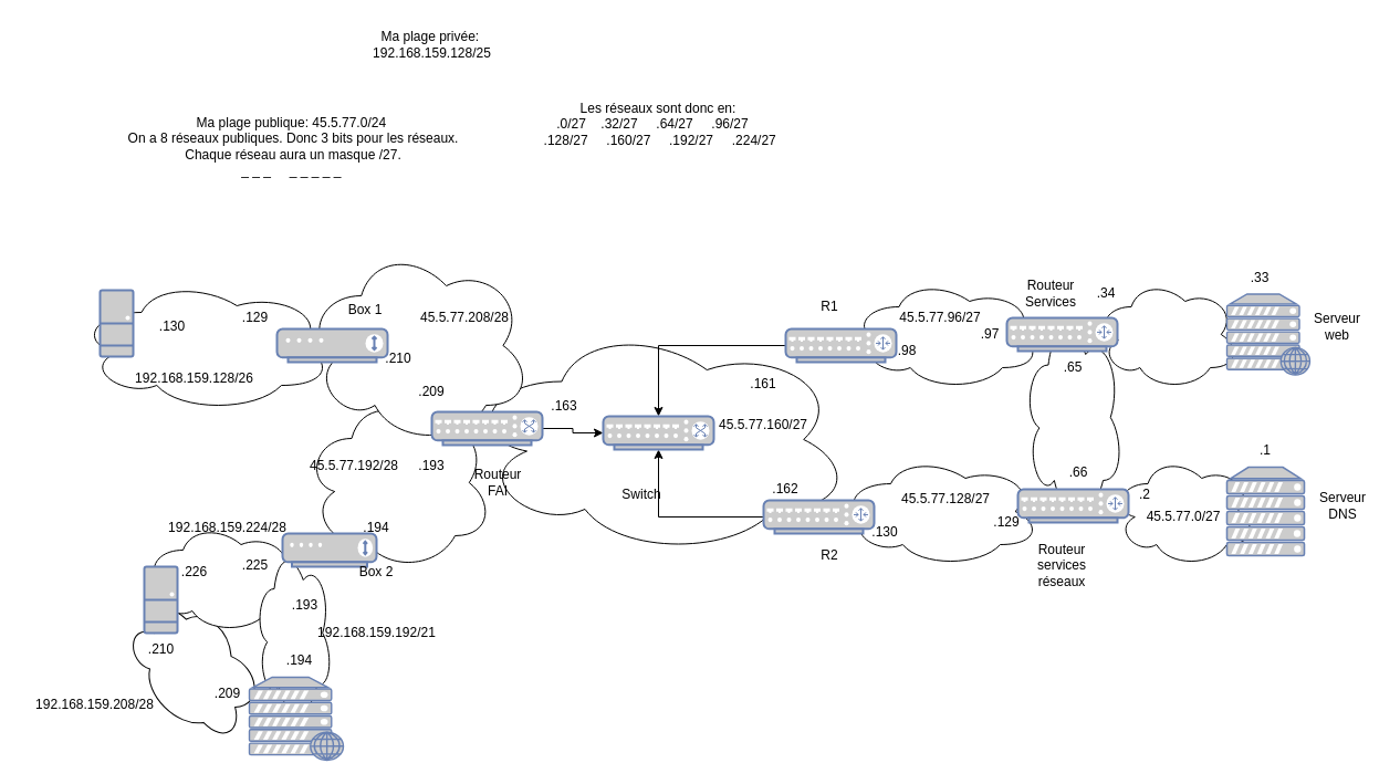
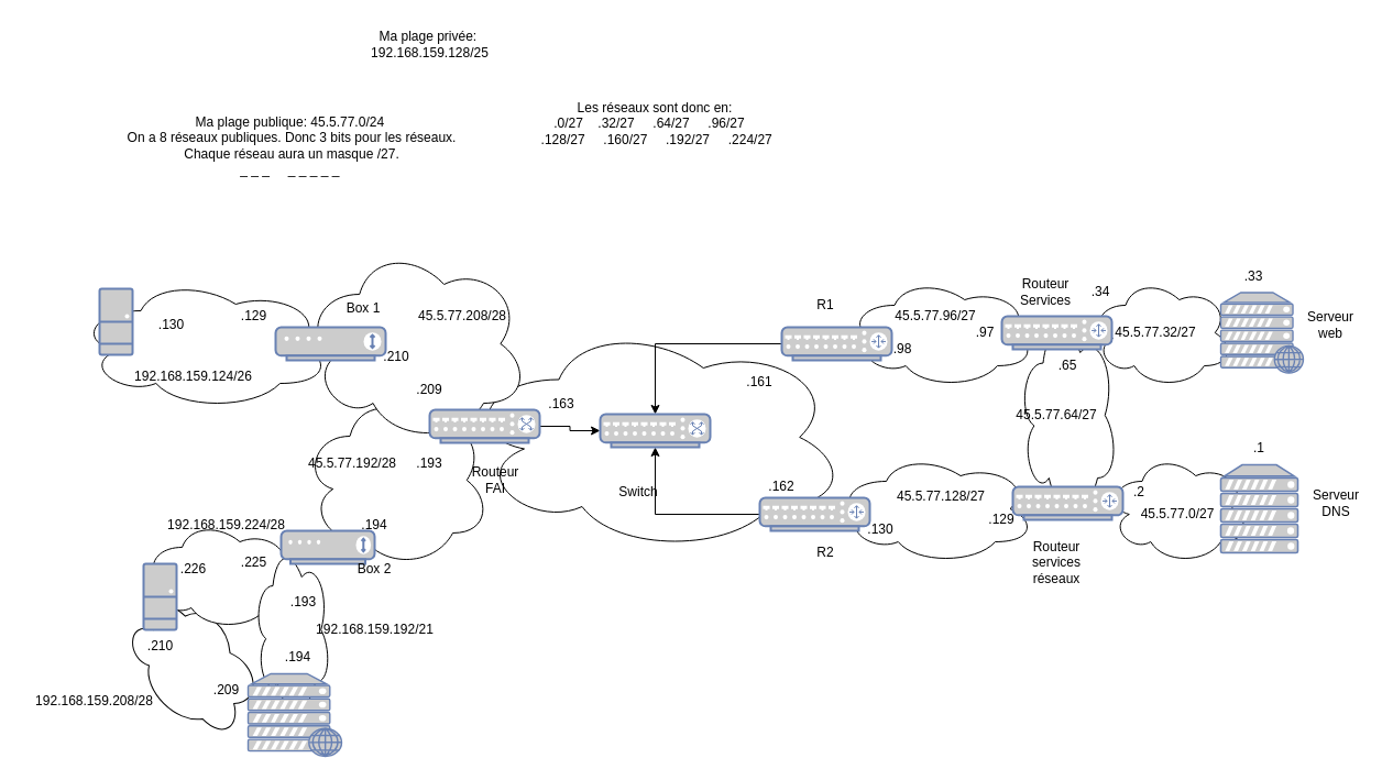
+ <mxCell id="31" value="45.5.77.32/27" style="text;html=1;align=center;verticalAlign=middle;whiteSpace=wrap;rounded=0;" parent="1" vertex="1"><mxGeometry x="1020" y="287" width="60" height="30" as="geometry" /></mxCell>
- <mxCell id="68" value="192.168.159.128/26" style="text;html=1;align=center;verticalAlign=middle;resizable=0;points=[];autosize=1;strokeColor=none;fillColor=none;" parent="1" vertex="1"><mxGeometry x="110" y="327" width="130" height="30" as="geometry" /></mxCell>
+ <mxCell id="68" value="192.168.159.124/26" style="text;html=1;align=center;verticalAlign=middle;resizable=0;points=[];autosize=1;strokeColor=none;fillColor=none;" parent="1" vertex="1"><mxGeometry x="110" y="327" width="130" height="30" as="geometry" /></mxCell>
+ <mxCell id="34" value="45.5.77.64/27" style="text;html=1;align=center;verticalAlign=middle;whiteSpace=wrap;rounded=0;" parent="1" vertex="1"><mxGeometry x="930" y="362" width="60" height="30" as="geometry" /></mxCell>
- <mxCell id="35" value="45.5.77.160/27" style="text;html=1;align=center;verticalAlign=middle;whiteSpace=wrap;rounded=0;" parent="1" vertex="1"><mxGeometry x="660" y="368.5" width="60" height="30" as="geometry" /></mxCell>
- <mxCell id="42" value=".66" style="text;html=1;align=center;verticalAlign=middle;whiteSpace=wrap;rounded=0;" parent="1" vertex="1"><mxGeometry x="945" y="412" width="60" height="30" as="geometry" /></mxCell>
